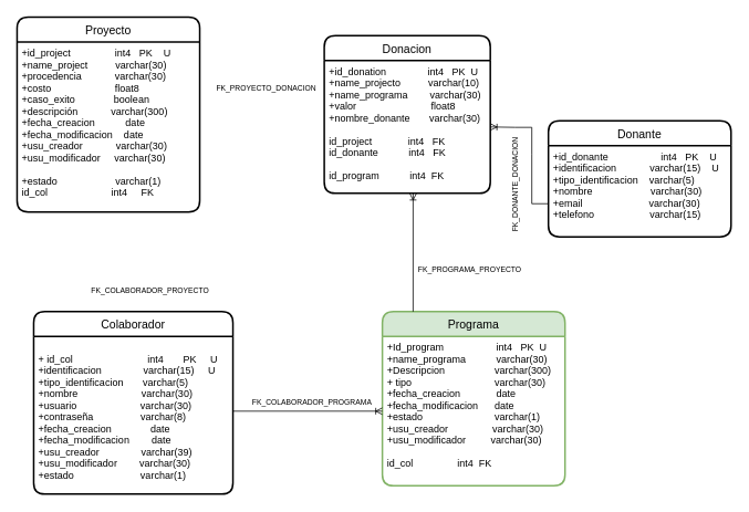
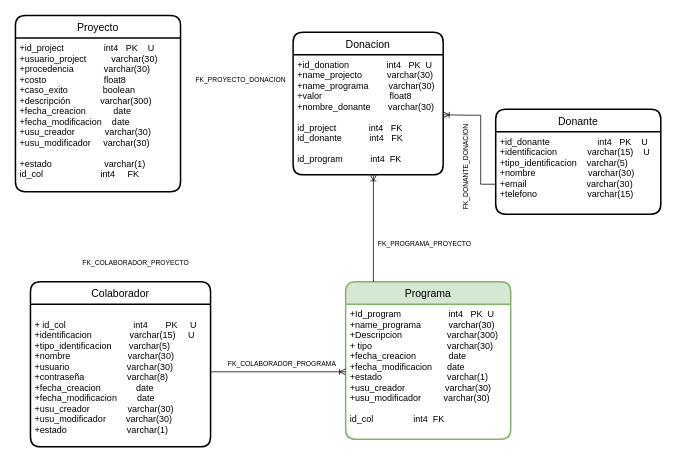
- <mxCell id="5" value="+id_project                int4   PK    U&#10;+name_project          varchar(30)&#10;+procedencia            varchar(30)&#10;+costo                       float8&#10;+caso_exito              boolean&#10;+descripción            varchar(300)&#10;+fecha_creacion           date&#10;+fecha_modificacion    date&#10;+usu_creador            varchar(30)&#10;+usu_modificador     varchar(30)&#10;&#10;+estado                     varchar(1)&#10;id_col                       int4     FK&#10;&#10;&#10;&#10;" style="align=left;strokeColor=none;fillColor=none;spacingLeft=4;fontSize=12;verticalAlign=top;resizable=0;rotatable=0;part=1;" vertex="1" parent="4"><mxGeometry y="30" width="220" height="205" as="geometry" /></mxCell>
+ <mxCell id="5" value="+id_project                int4   PK    U&#10;+usuario_project          varchar(30)&#10;+procedencia            varchar(30)&#10;+costo                       float8&#10;+caso_exito              boolean&#10;+descripción            varchar(300)&#10;+fecha_creacion           date&#10;+fecha_modificacion    date&#10;+usu_creador            varchar(30)&#10;+usu_modificador     varchar(30)&#10;&#10;+estado                     varchar(1)&#10;id_col                       int4     FK&#10;&#10;&#10;&#10;" style="align=left;strokeColor=none;fillColor=none;spacingLeft=4;fontSize=12;verticalAlign=top;resizable=0;rotatable=0;part=1;" vertex="1" parent="4"><mxGeometry y="30" width="220" height="205" as="geometry" /></mxCell>
- <mxCell id="8" value="+id_donation               int4   PK  U&#10;+name_projecto          varchar(10)&#10;+name_programa        varchar(30)&#10;+valor                           float8&#10;+nombre_donante       varchar(30)&#10;&#10;id_project             int4   FK&#10;id_donante           int4   FK&#10;&#10;id_program           int4  FK&#10;&#10;&#10;&#10;&#10;" style="align=left;strokeColor=none;fillColor=none;spacingLeft=4;fontSize=12;verticalAlign=top;resizable=0;rotatable=0;part=1;" vertex="1" parent="6"><mxGeometry y="30" width="200" height="160" as="geometry" /></mxCell>
+ <mxCell id="8" value="+id_donation               int4   PK  U&#10;+name_projecto          varchar(30)&#10;+name_programa        varchar(30)&#10;+valor                           float8&#10;+nombre_donante       varchar(30)&#10;&#10;id_project             int4   FK&#10;id_donante           int4   FK&#10;&#10;id_program           int4  FK&#10;&#10;&#10;&#10;&#10;" style="align=left;strokeColor=none;fillColor=none;spacingLeft=4;fontSize=12;verticalAlign=top;resizable=0;rotatable=0;part=1;" vertex="1" parent="6"><mxGeometry y="30" width="200" height="160" as="geometry" /></mxCell>
- <mxCell id="12" value="&#10;+ id_col                           int4       PK     U&#10;+identificacion               varchar(15)     U&#10;+tipo_identificacion       varchar(5)&#10;+nombre                       varchar(30)&#10;+usuario                       varchar(30)&#10;+contraseña                 varchar(8)&#10;+fecha_creacion              date&#10;+fecha_modificacion        date&#10;+usu_creador               varchar(39)&#10;+usu_modificador        varchar(30)&#10;+estado                        varchar(1)  &#10;" style="align=left;strokeColor=none;fillColor=none;spacingLeft=4;fontSize=12;verticalAlign=top;resizable=0;rotatable=0;part=1;" vertex="1" parent="11"><mxGeometry y="30" width="240" height="190" as="geometry" /></mxCell>
+ <mxCell id="12" value="&#10;+ id_col                           int4       PK     U&#10;+identificacion               varchar(15)     U&#10;+tipo_identificacion       varchar(5)&#10;+nombre                       varchar(30)&#10;+usuario                       varchar(30)&#10;+contraseña                 varchar(8)&#10;+fecha_creacion              date&#10;+fecha_modificacion        date&#10;+usu_creador               varchar(30)&#10;+usu_modificador        varchar(30)&#10;+estado                        varchar(1)  &#10;" style="align=left;strokeColor=none;fillColor=none;spacingLeft=4;fontSize=12;verticalAlign=top;resizable=0;rotatable=0;part=1;" vertex="1" parent="11"><mxGeometry y="30" width="240" height="190" as="geometry" /></mxCell>
